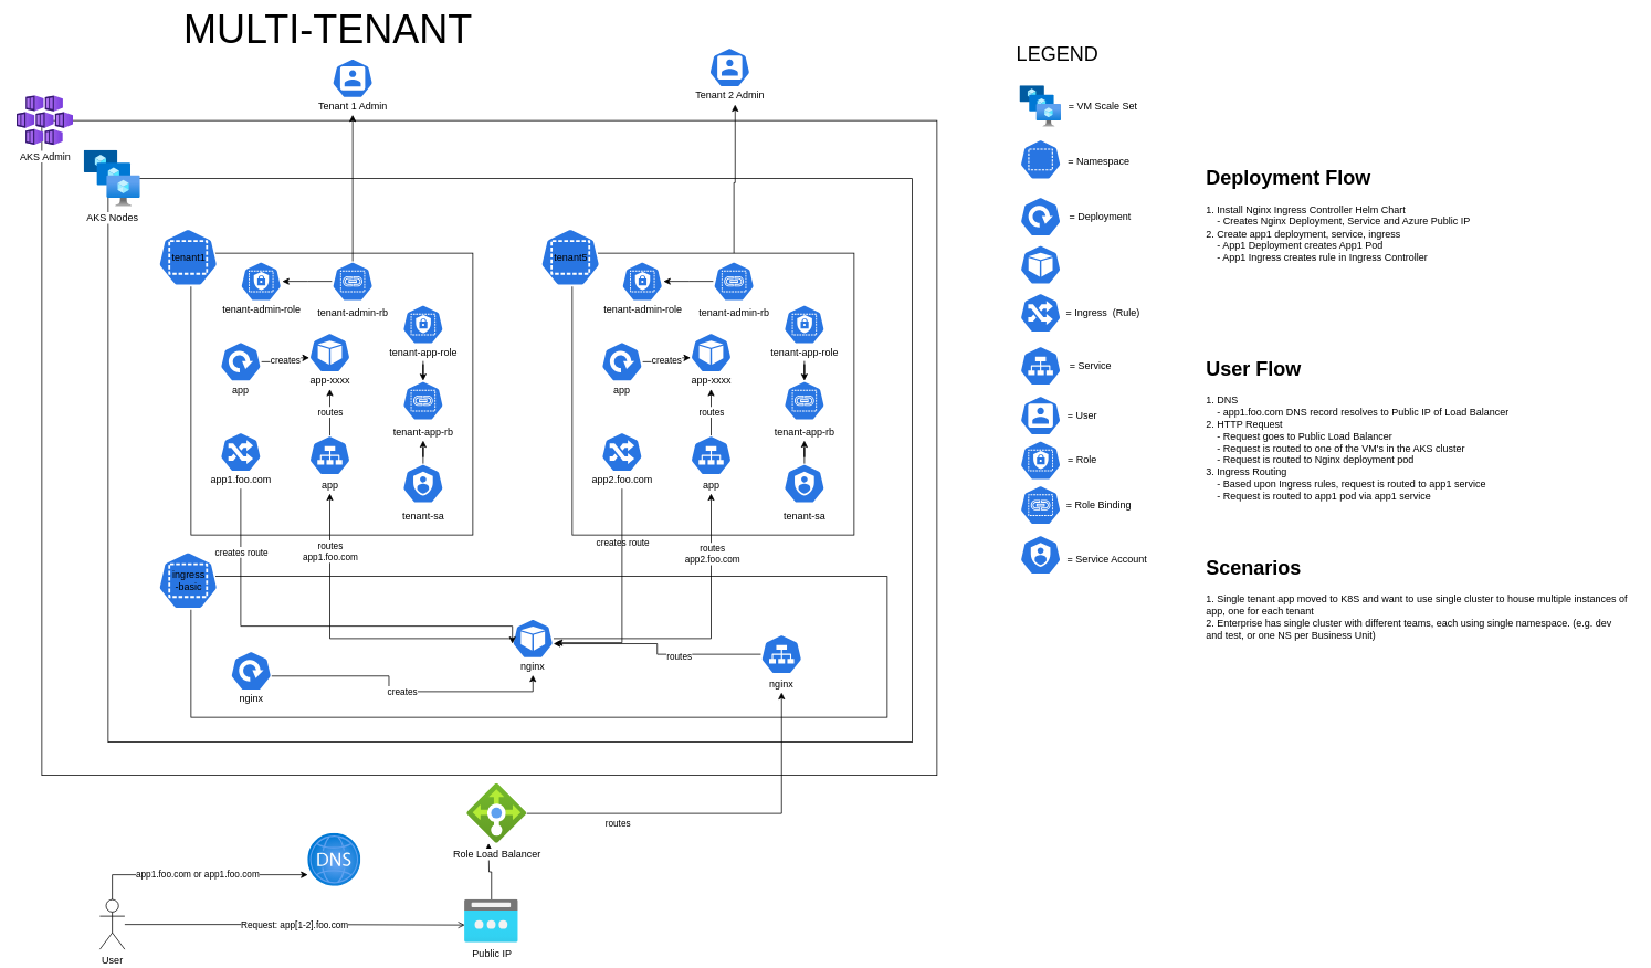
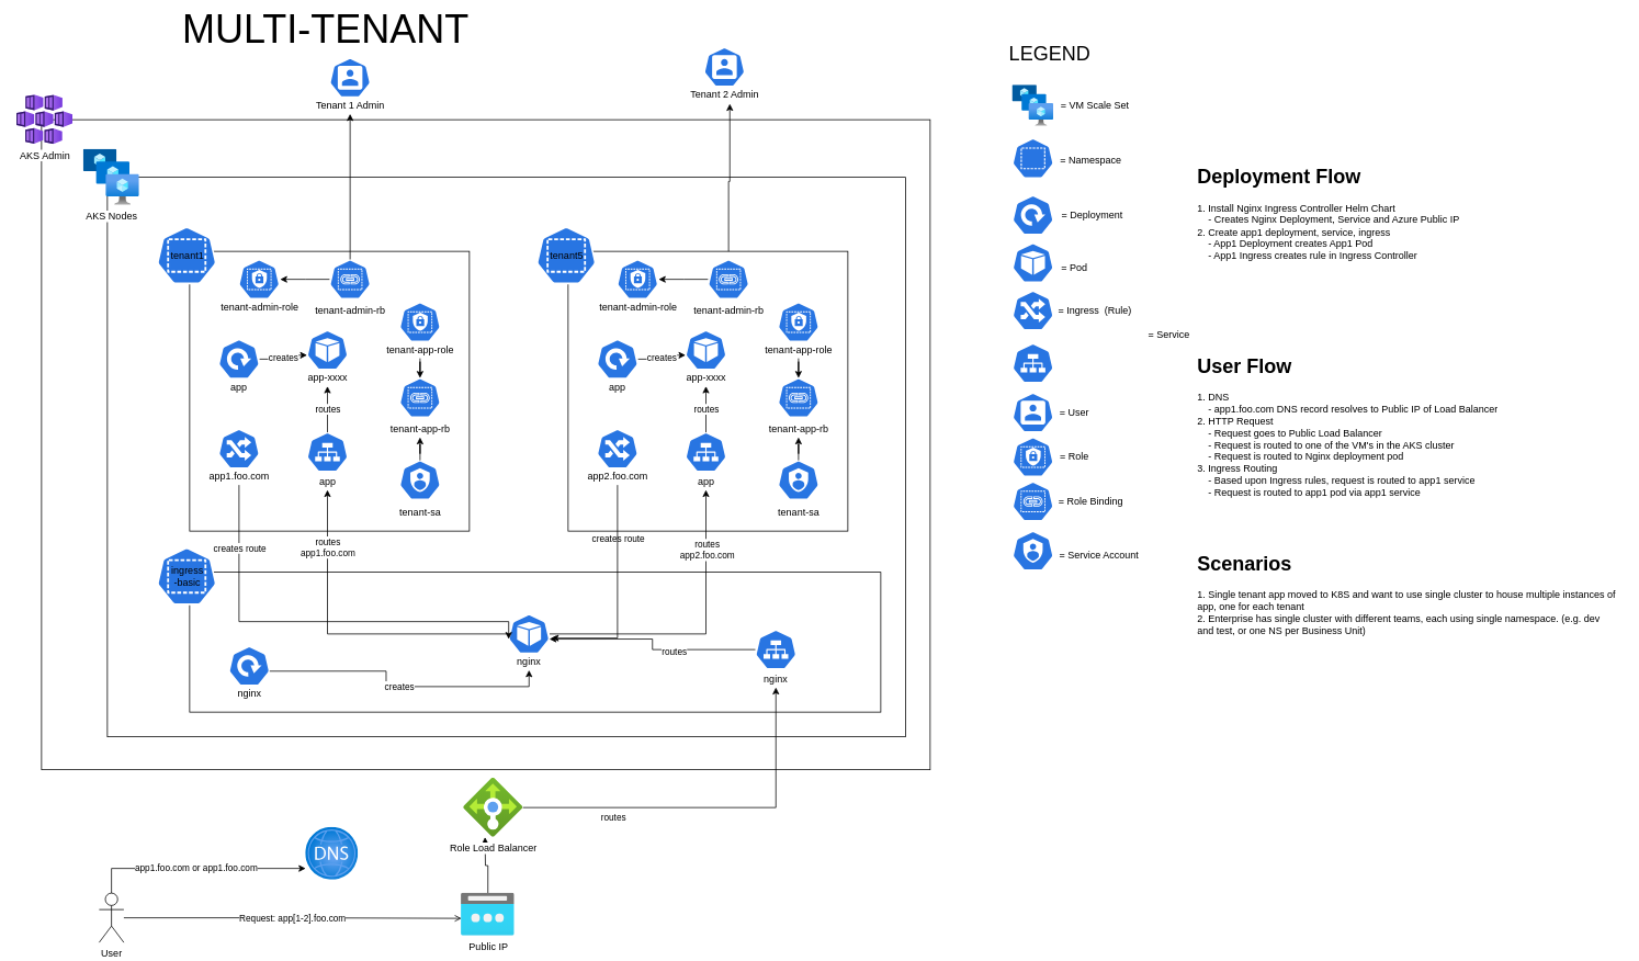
+ <mxCell id="71" value="= Pod" style="text;html=1;align=center;verticalAlign=middle;resizable=0;points=[];autosize=1;" parent="7" vertex="1"><mxGeometry x="1280" y="315" width="50" height="20" as="geometry" /></mxCell>
- <mxCell id="73" value="= Service" style="text;html=1;align=center;verticalAlign=middle;resizable=0;points=[];autosize=1;" parent="7" vertex="1"><mxGeometry x="1280" y="431" width="70" height="20" as="geometry" /></mxCell>
+ <mxCell id="73" value="= Service" style="text;html=1;align=center;verticalAlign=middle;resizable=0;points=[];autosize=1;" parent="7" vertex="1"><mxGeometry x="1385" y="396" width="70" height="20" as="geometry" /></mxCell>
